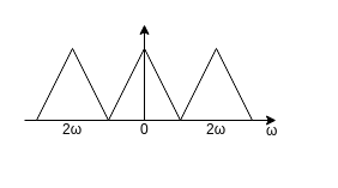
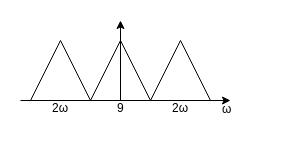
- <mxCell id="9" value="0" style="text;whiteSpace=wrap;" vertex="1" parent="1"><mxGeometry x="115" y="94" width="40" height="40" as="geometry" /></mxCell>
+ <mxCell id="9" value="9" style="text;whiteSpace=wrap;" vertex="1" parent="1"><mxGeometry x="115" y="94" width="40" height="40" as="geometry" /></mxCell>
